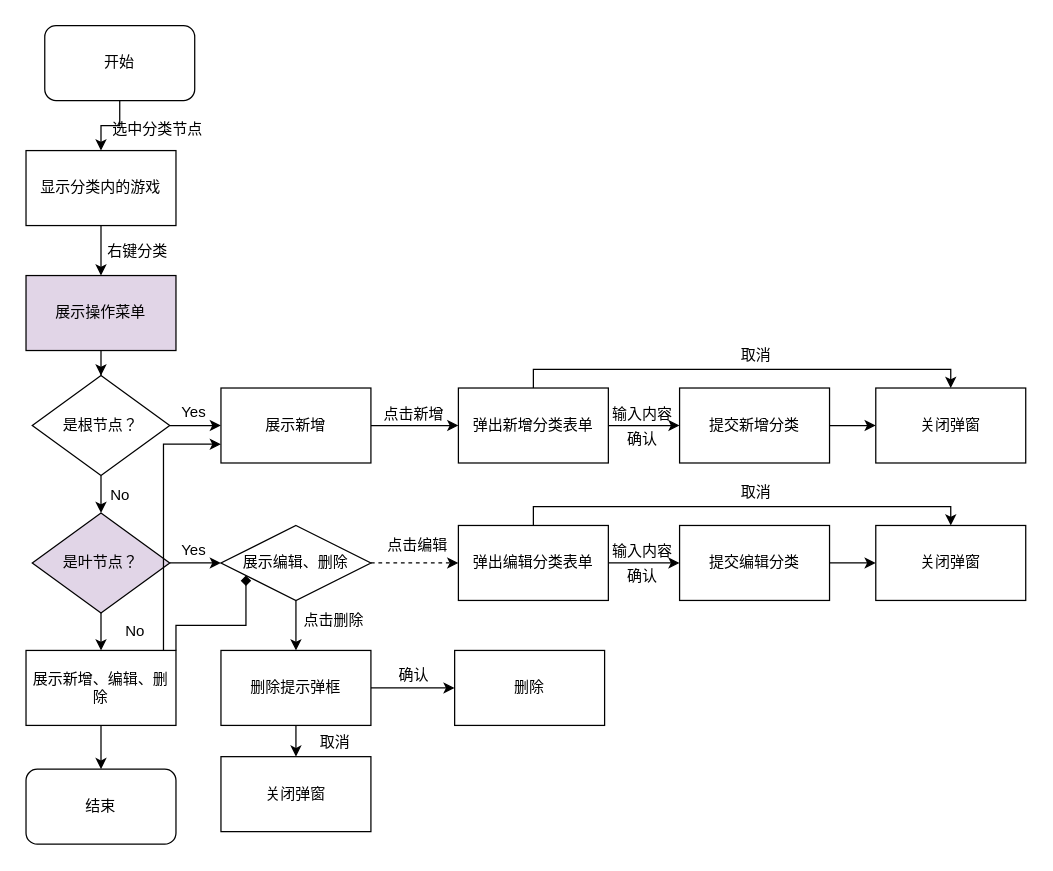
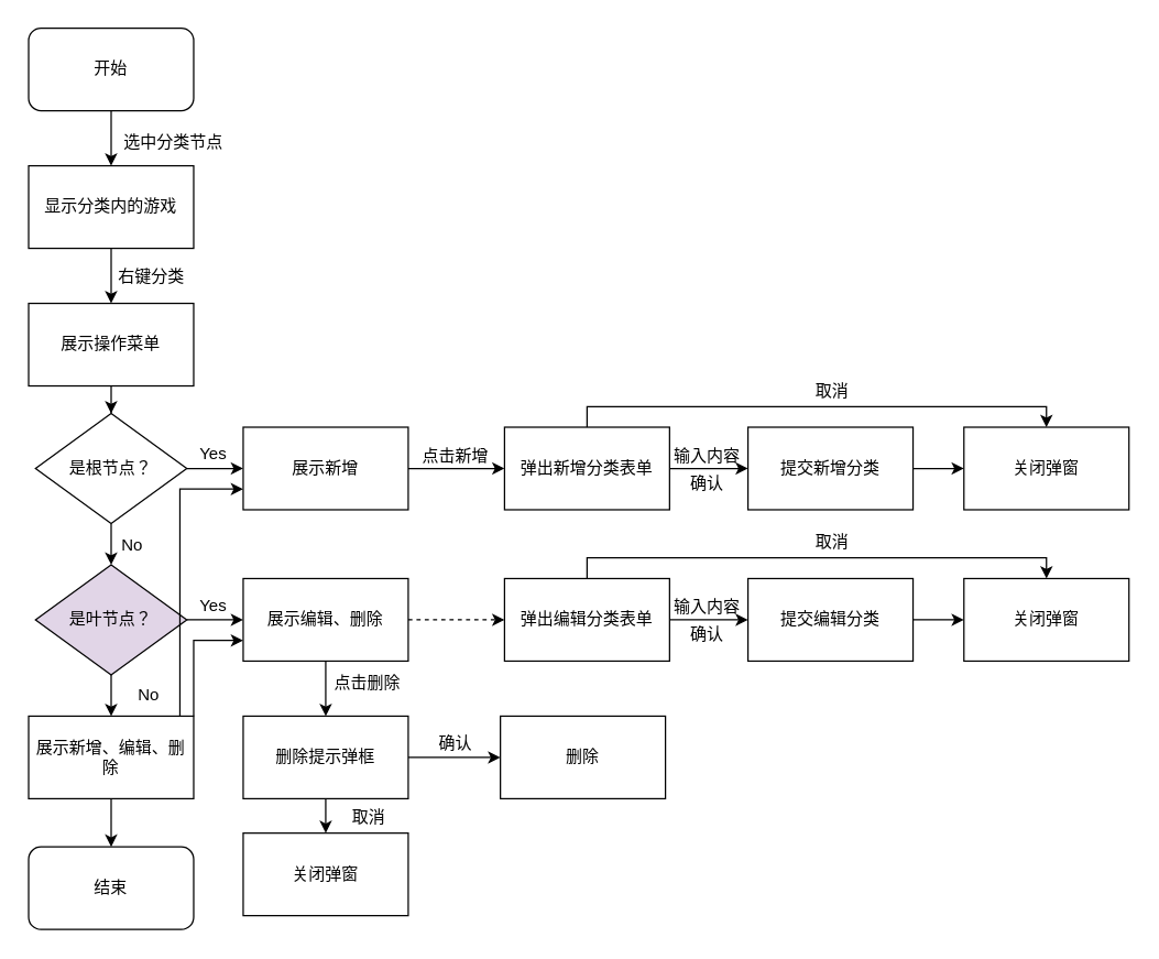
- <mxCell id="3" value="开始" style="rounded=1;whiteSpace=wrap;html=1;" vertex="1" parent="1"><mxGeometry x="35" y="20" width="120" height="60" as="geometry" /></mxCell>
+ <mxCell id="3" value="开始" style="rounded=1;whiteSpace=wrap;html=1;" vertex="1" parent="1"><mxGeometry x="20" y="20" width="120" height="60" as="geometry" /></mxCell>
- <mxCell id="7" value="展示操作菜单" style="rounded=0;whiteSpace=wrap;html=1;fillColor=#e1d5e7;" vertex="1" parent="1"><mxGeometry x="20" y="220" width="120" height="60" as="geometry" /></mxCell>
+ <mxCell id="7" value="展示操作菜单" style="rounded=0;whiteSpace=wrap;html=1;" vertex="1" parent="1"><mxGeometry x="20" y="220" width="120" height="60" as="geometry" /></mxCell>
- <mxCell id="48" value="点击编辑" style="text;html=1;align=center;verticalAlign=middle;resizable=0;points=[];autosize=1;" vertex="1" parent="1"><mxGeometry x="303" y="426" width="60" height="20" as="geometry" /></mxCell>
- <mxCell id="27" value="展示编辑、删除" style="rhombus;whiteSpace=wrap;html=1;" vertex="1" parent="1"><mxGeometry x="176" y="420" width="120" height="60" as="geometry" /></mxCell>
+ <mxCell id="27" value="展示编辑、删除" style="rounded=0;whiteSpace=wrap;html=1;" vertex="1" parent="1"><mxGeometry x="176" y="420" width="120" height="60" as="geometry" /></mxCell>
- <mxCell id="29" style="edgeStyle=orthogonalEdgeStyle;rounded=0;orthogonalLoop=1;jettySize=auto;html=1;exitX=1;exitY=0;exitDx=0;exitDy=0;entryX=0;entryY=0.75;entryDx=0;entryDy=0;endArrow=diamond;" edge="1" parent="1" source="32" target="27"><mxGeometry relative="1" as="geometry" /></mxCell>
+ <mxCell id="29" style="edgeStyle=orthogonalEdgeStyle;rounded=0;orthogonalLoop=1;jettySize=auto;html=1;exitX=1;exitY=0;exitDx=0;exitDy=0;entryX=0;entryY=0.75;entryDx=0;entryDy=0;" edge="1" parent="1" source="32" target="27"><mxGeometry relative="1" as="geometry" /></mxCell>
